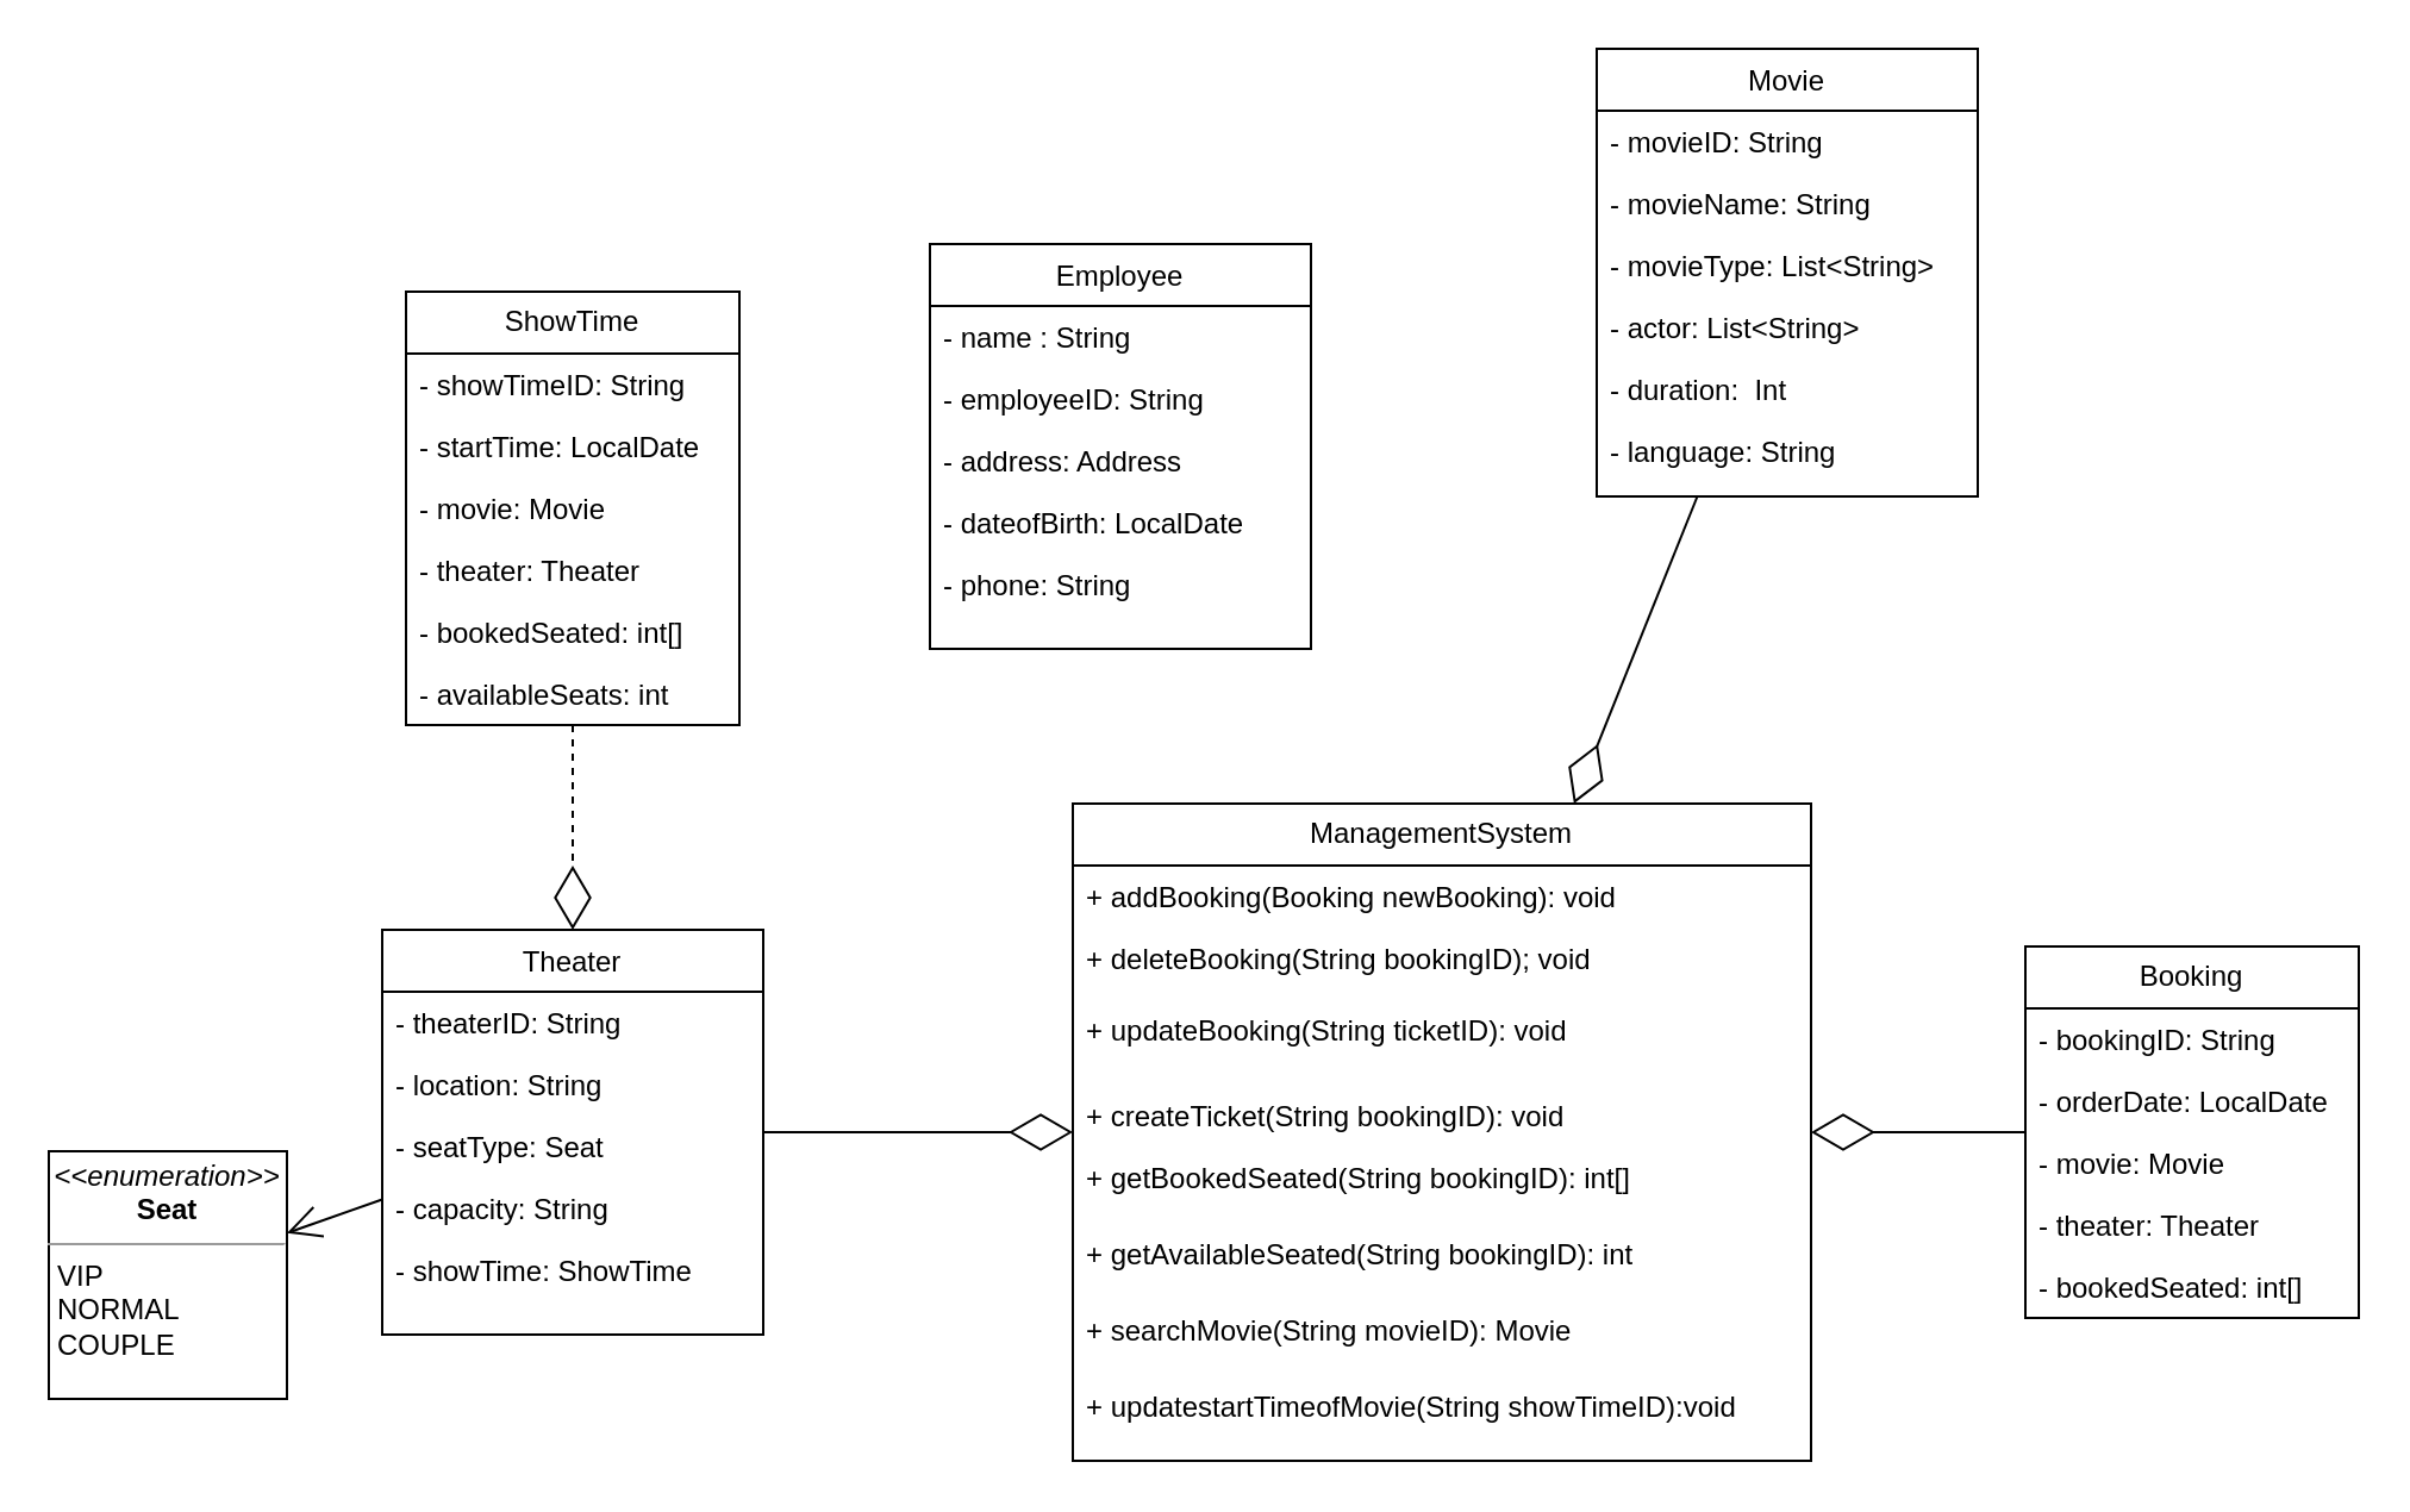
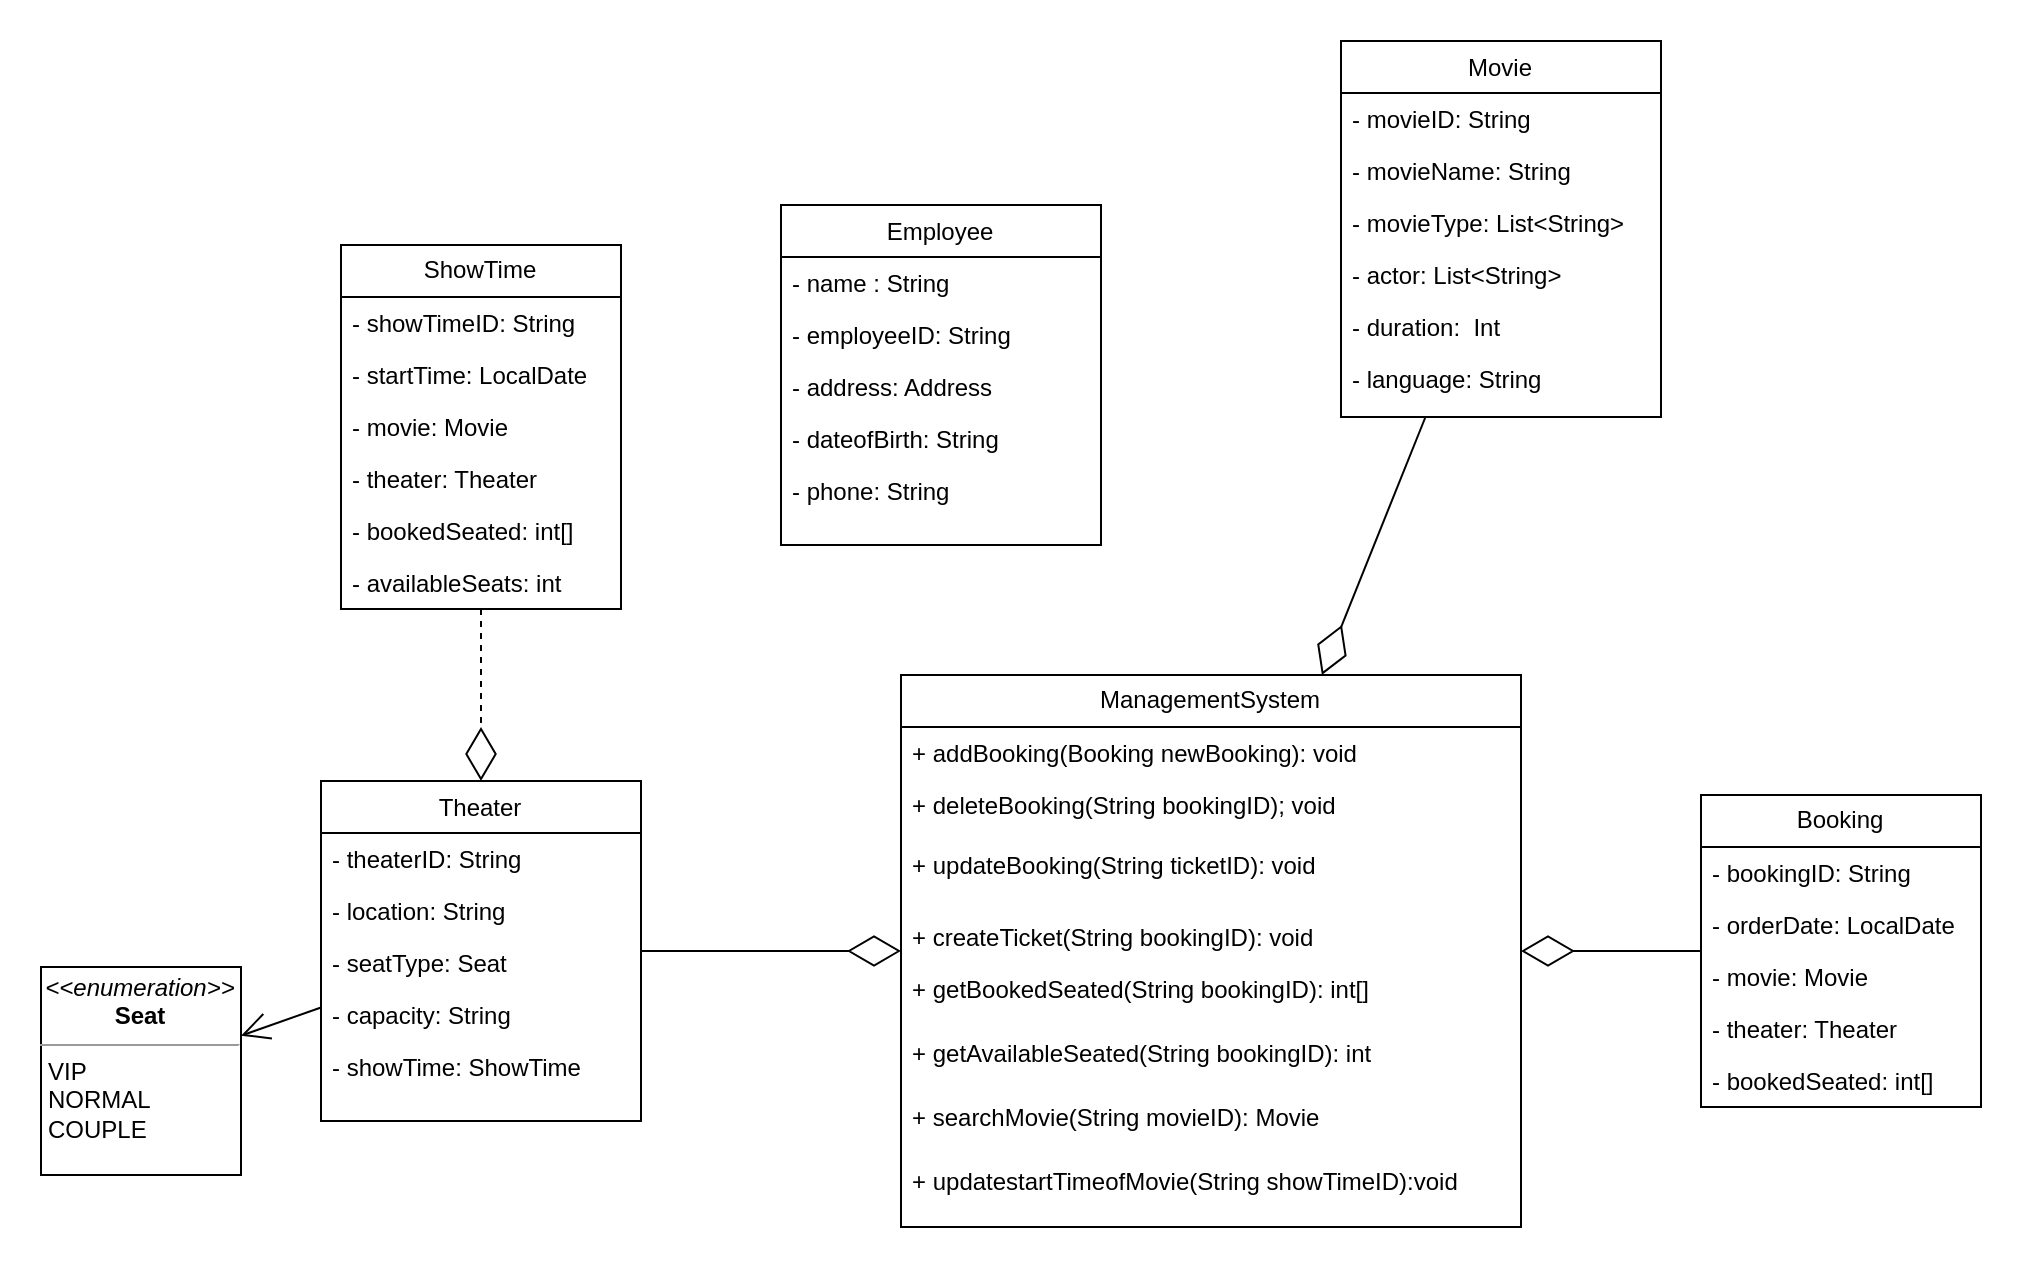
- <mxCell id="6" value="- dateofBirth: LocalDate" style="text;align=left;verticalAlign=top;spacingLeft=4;spacingRight=4;overflow=hidden;rotatable=0;points=[[0,0.5],[1,0.5]];portConstraint=eastwest;rounded=0;shadow=0;html=0;" vertex="1" parent="2"><mxGeometry y="104" width="160" height="26" as="geometry" /></mxCell>
+ <mxCell id="6" value="- dateofBirth: String" style="text;align=left;verticalAlign=top;spacingLeft=4;spacingRight=4;overflow=hidden;rotatable=0;points=[[0,0.5],[1,0.5]];portConstraint=eastwest;rounded=0;shadow=0;html=0;" vertex="1" parent="2"><mxGeometry y="104" width="160" height="26" as="geometry" /></mxCell>
